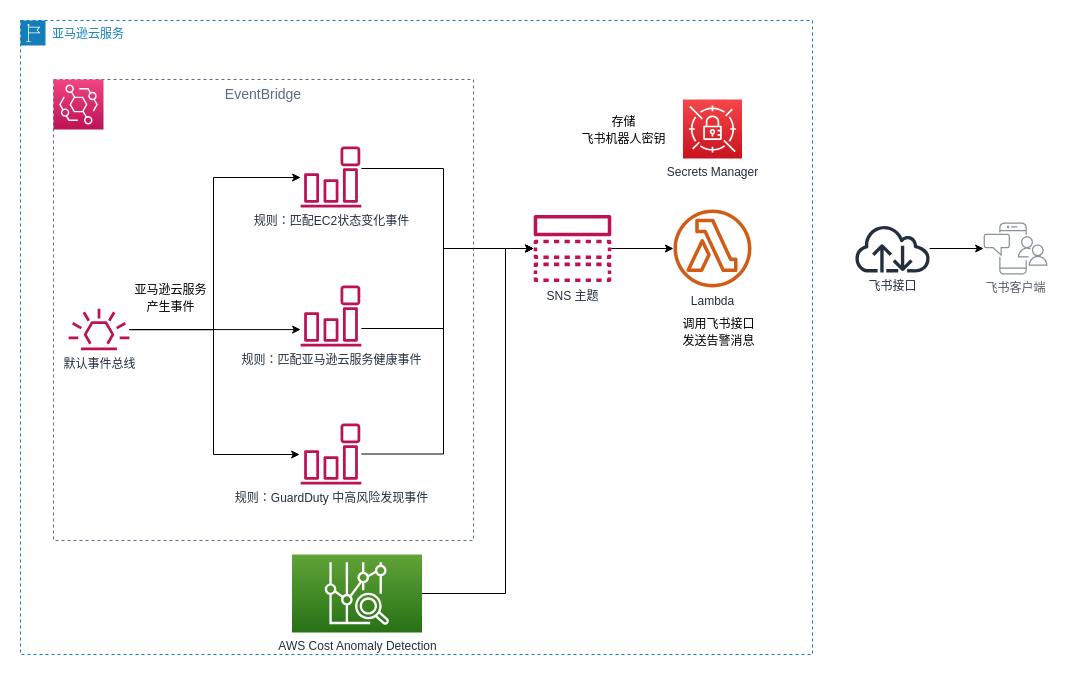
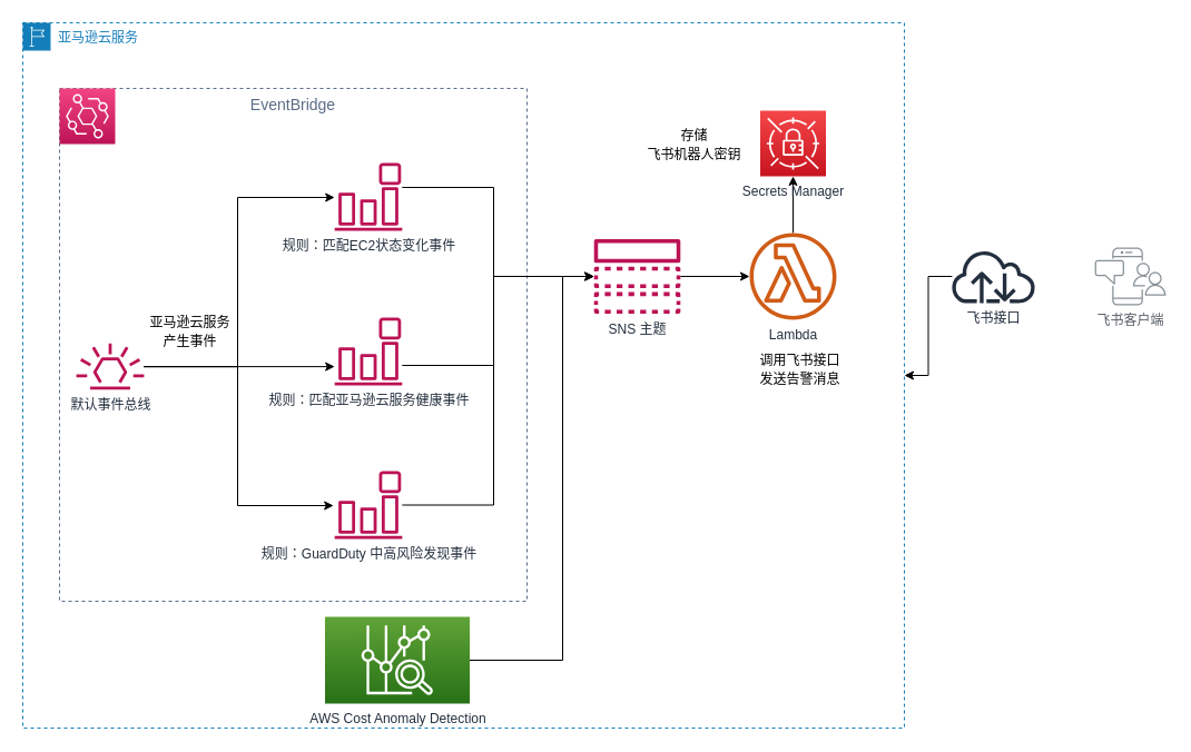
+ <mxCell id="11" style="edgeStyle=orthogonalEdgeStyle;rounded=0;orthogonalLoop=1;jettySize=auto;html=1;" parent="1" source="12" target="13" edge="1"><mxGeometry relative="1" as="geometry" /></mxCell>
- <mxCell id="19" value="" style="edgeStyle=orthogonalEdgeStyle;rounded=0;orthogonalLoop=1;jettySize=auto;html=1;fontSize=14;" parent="1" source="20" target="18" edge="1"><mxGeometry relative="1" as="geometry" /></mxCell>
+ <mxCell id="19" value="" style="edgeStyle=orthogonalEdgeStyle;rounded=0;orthogonalLoop=1;jettySize=auto;html=1;fontSize=14;" parent="1" source="20" target="2" edge="1"><mxGeometry relative="1" as="geometry" /></mxCell>
